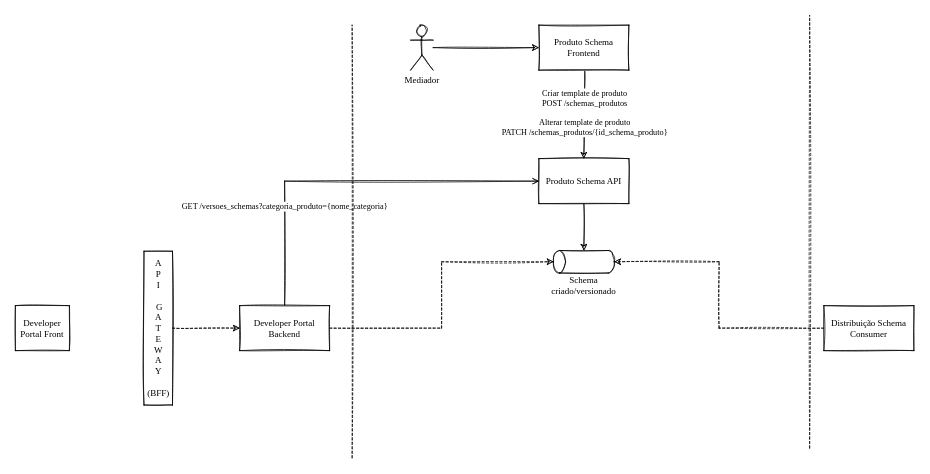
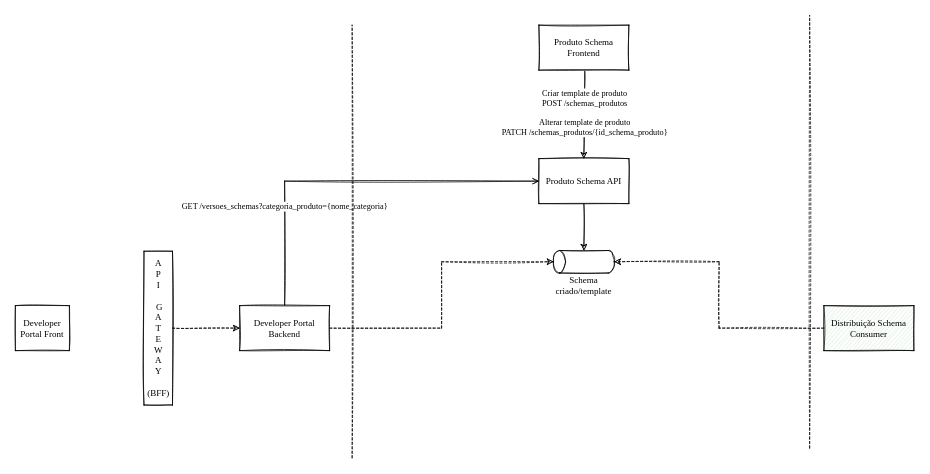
- <mxCell id="5" value="Mediador" style="shape=umlActor;verticalLabelPosition=bottom;verticalAlign=top;html=1;outlineConnect=0;sketch=1;fontFamily=Comic Sans MS;" vertex="1" parent="1"><mxGeometry x="547" y="33" width="30" height="60" as="geometry" /></mxCell>
- <mxCell id="4" style="edgeStyle=orthogonalEdgeStyle;rounded=0;sketch=1;orthogonalLoop=1;jettySize=auto;html=1;fontFamily=Comic Sans MS;" edge="1" parent="1" source="5" target="3"><mxGeometry relative="1" as="geometry" /></mxCell>
- <mxCell id="9" value="Schema criado/versionado" style="text;html=1;strokeColor=none;fillColor=none;align=center;verticalAlign=middle;whiteSpace=wrap;rounded=0;sketch=1;fontFamily=Comic Sans MS;" vertex="1" parent="1"><mxGeometry x="748" y="365" width="60" height="30" as="geometry" /></mxCell>
+ <mxCell id="9" value="Schema criado/template" style="text;html=1;strokeColor=none;fillColor=none;align=center;verticalAlign=middle;whiteSpace=wrap;rounded=0;sketch=1;fontFamily=Comic Sans MS;" vertex="1" parent="1"><mxGeometry x="748" y="365" width="60" height="30" as="geometry" /></mxCell>
- <mxCell id="16" value="Distribuição Schema Consumer" style="rounded=0;whiteSpace=wrap;html=1;sketch=1;fontFamily=Comic Sans MS;" vertex="1" parent="1"><mxGeometry x="1098" y="407" width="120" height="60" as="geometry" /></mxCell>
+ <mxCell id="16" value="Distribuição Schema Consumer" style="rounded=0;whiteSpace=wrap;html=1;sketch=1;fontFamily=Comic Sans MS;fillColor=#d5e8d4;" vertex="1" parent="1"><mxGeometry x="1098" y="407" width="120" height="60" as="geometry" /></mxCell>
